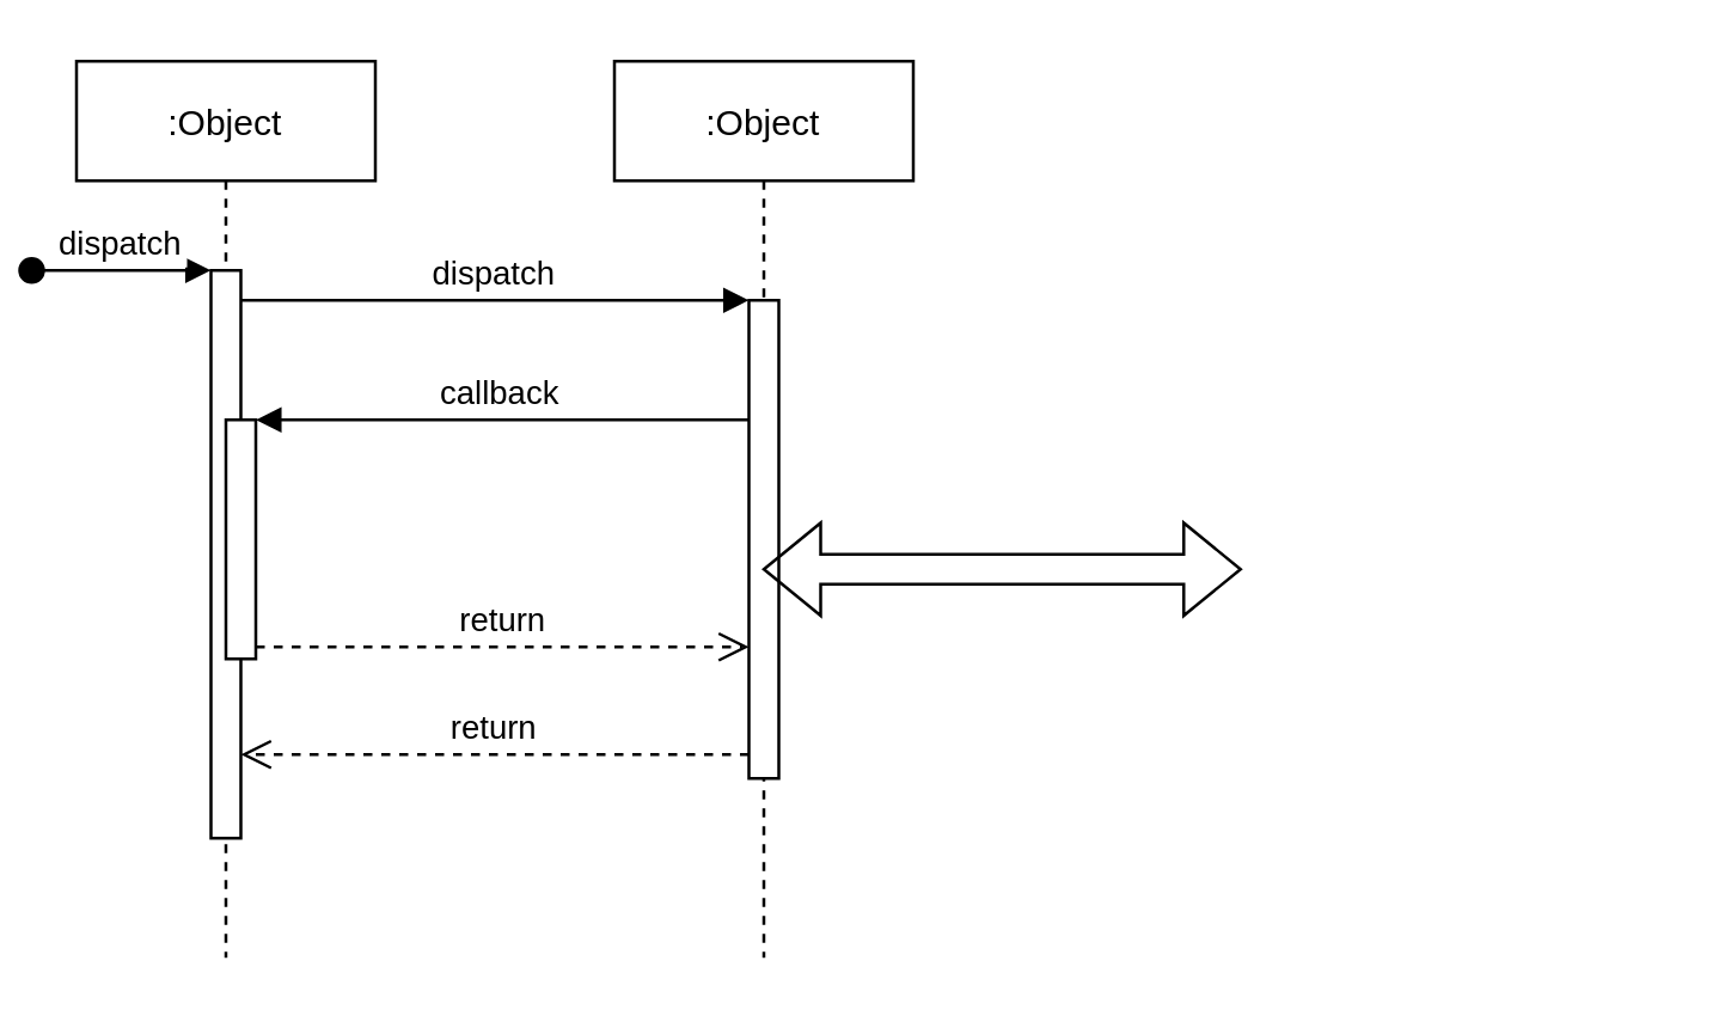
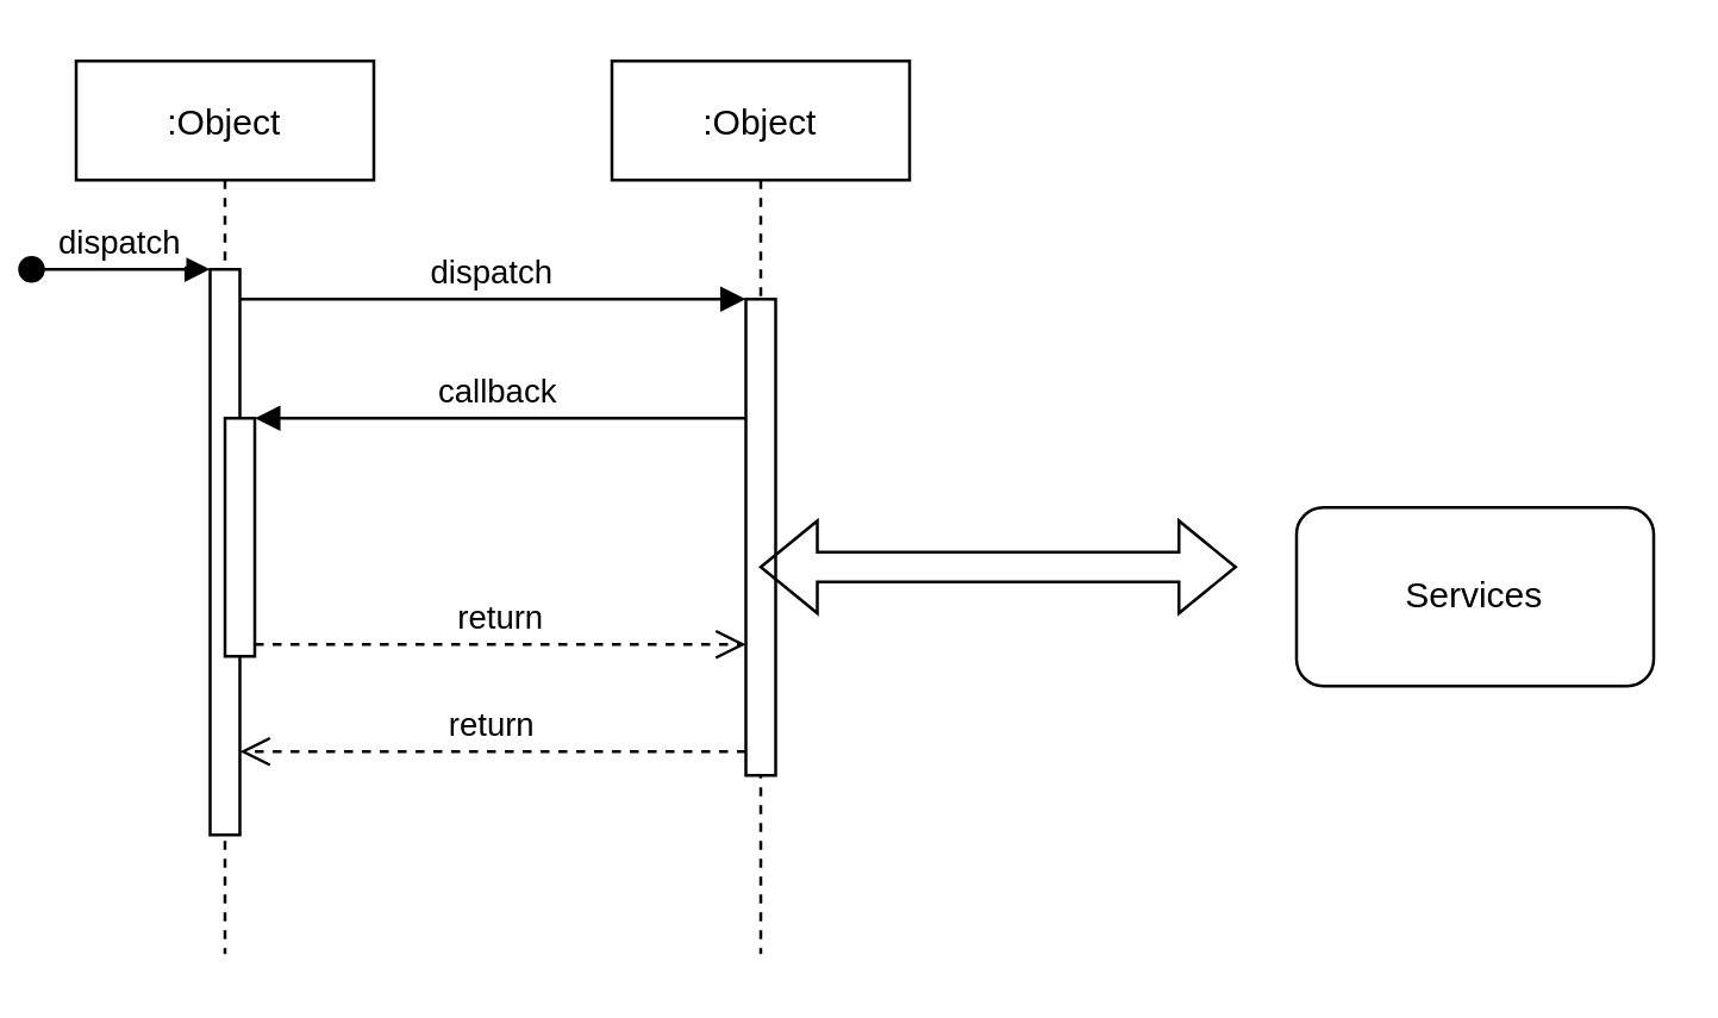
+ <mxCell id="12" value="Services" style="rounded=1;whiteSpace=wrap;html=1;" vertex="1" parent="1"><mxGeometry x="430" y="170" width="120" height="60" as="geometry" /></mxCell>
